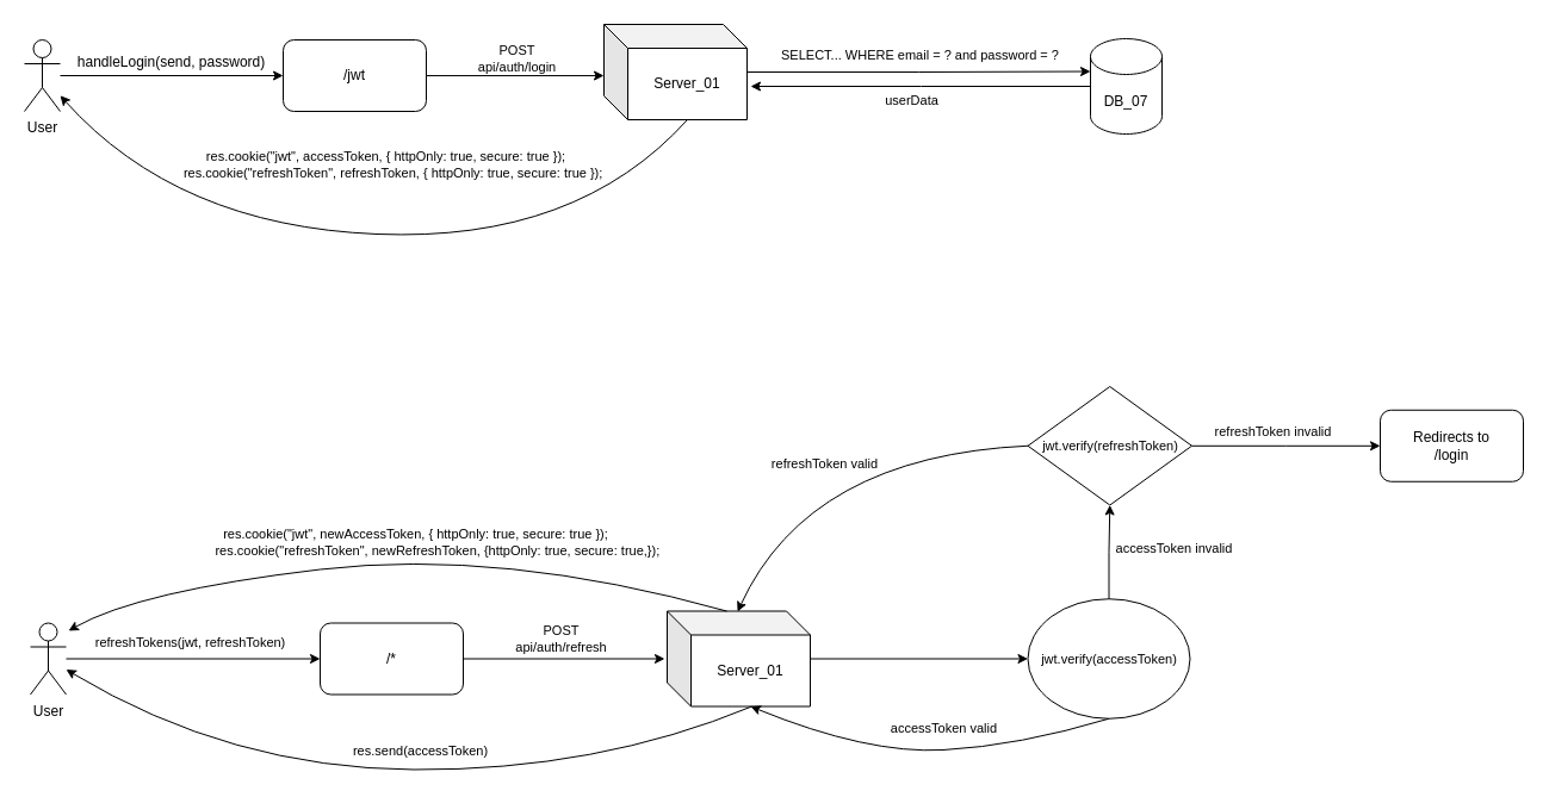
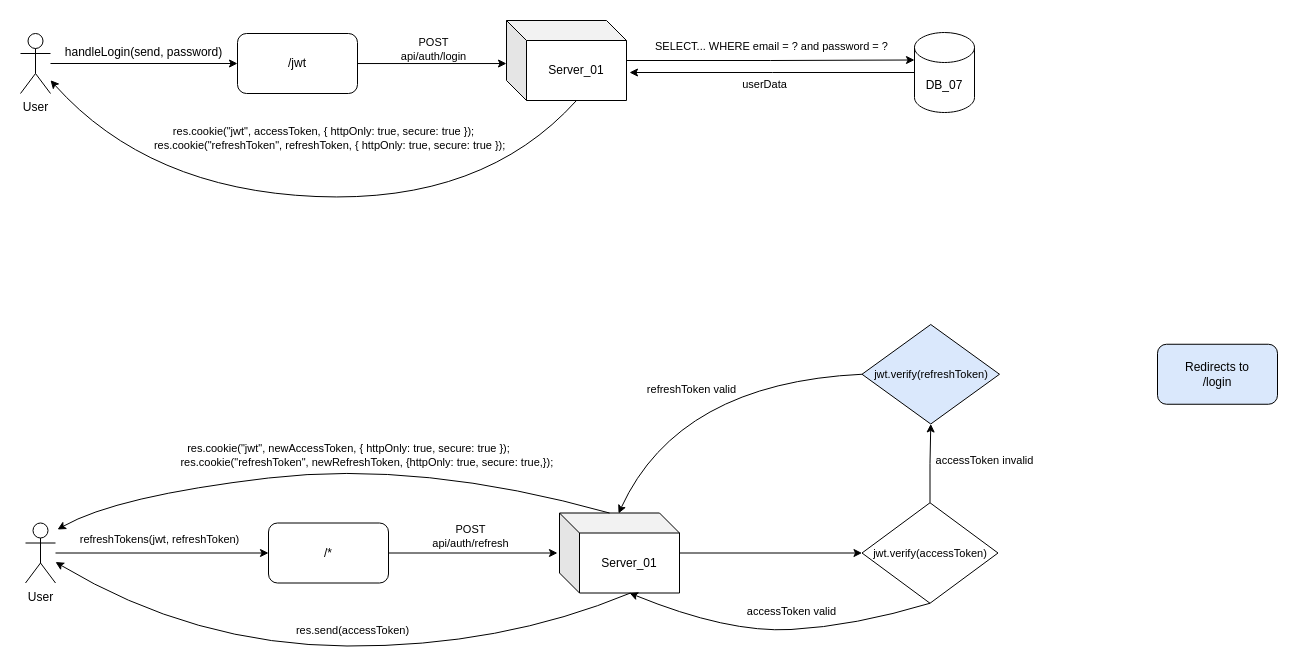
- <mxCell id="33" value="&lt;span style=&quot;font-size: 11px; text-wrap-mode: nowrap;&quot;&gt;jwt.verify(refreshToken)&lt;/span&gt;" style="rhombus;whiteSpace=wrap;html=1;" vertex="1" parent="1"><mxGeometry x="861.5" y="324" width="137.5" height="99.5" as="geometry" /></mxCell>
+ <mxCell id="33" value="&lt;span style=&quot;font-size: 11px; text-wrap-mode: nowrap;&quot;&gt;jwt.verify(refreshToken)&lt;/span&gt;" style="rhombus;whiteSpace=wrap;html=1;fillColor=#dae8fc;" vertex="1" parent="1"><mxGeometry x="861.5" y="324" width="137.5" height="99.5" as="geometry" /></mxCell>
- <mxCell id="31" style="edgeStyle=orthogonalEdgeStyle;rounded=0;orthogonalLoop=1;jettySize=auto;html=1;" edge="1" parent="1" source="33" target="38"><mxGeometry relative="1" as="geometry" /></mxCell>
- <mxCell id="32" value="refreshToken invalid" style="edgeLabel;html=1;align=center;verticalAlign=middle;resizable=0;points=[];" vertex="1" connectable="0" parent="31"><mxGeometry x="-0.202" relative="1" as="geometry"><mxPoint x="5" y="-12" as="offset" /></mxGeometry></mxCell>
- <mxCell id="38" value="&lt;div&gt;Redirects to&lt;/div&gt;/login" style="rounded=1;whiteSpace=wrap;html=1;" vertex="1" parent="1"><mxGeometry x="1157" y="343.75" width="120" height="60" as="geometry" /></mxCell>
+ <mxCell id="38" value="&lt;div&gt;Redirects to&lt;/div&gt;/login" style="rounded=1;whiteSpace=wrap;html=1;fillColor=#dae8fc;" vertex="1" parent="1"><mxGeometry x="1157" y="343.75" width="120" height="60" as="geometry" /></mxCell>
- <mxCell id="26" value="&lt;span style=&quot;font-size: 11px; text-wrap-mode: nowrap;&quot;&gt;jwt.verify(accessToken)&lt;/span&gt;" style="ellipse;whiteSpace=wrap;html=1;" vertex="1" parent="1"><mxGeometry x="861.5" y="502.25" width="136" height="100.5" as="geometry" /></mxCell>
+ <mxCell id="26" value="&lt;span style=&quot;font-size: 11px; text-wrap-mode: nowrap;&quot;&gt;jwt.verify(accessToken)&lt;/span&gt;" style="rhombus;whiteSpace=wrap;html=1;" vertex="1" parent="1"><mxGeometry x="861.5" y="502.25" width="136" height="100.5" as="geometry" /></mxCell>
